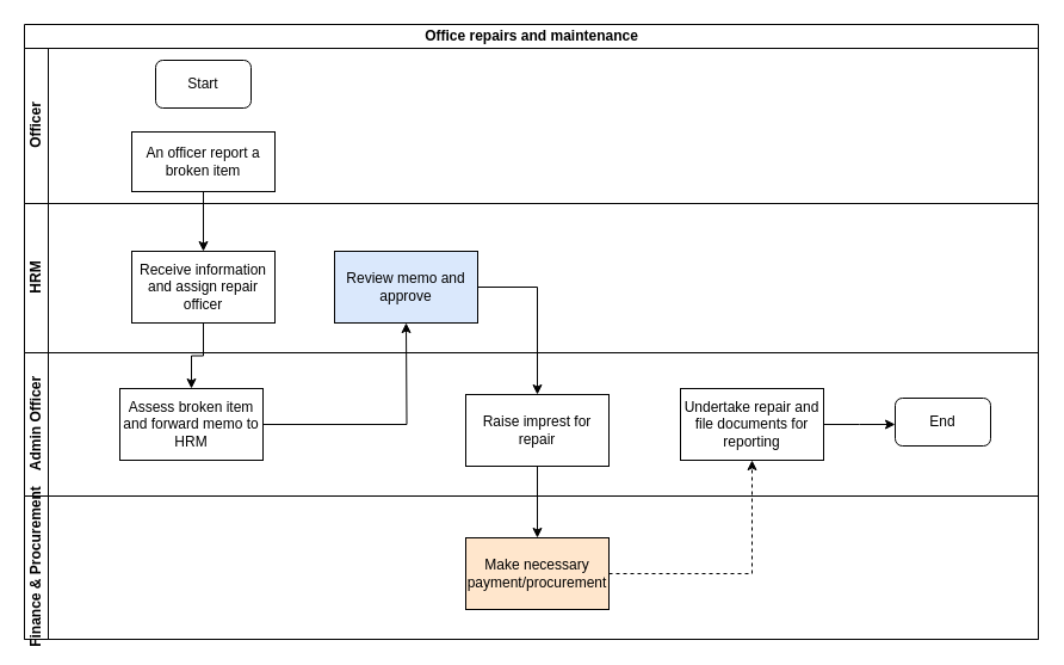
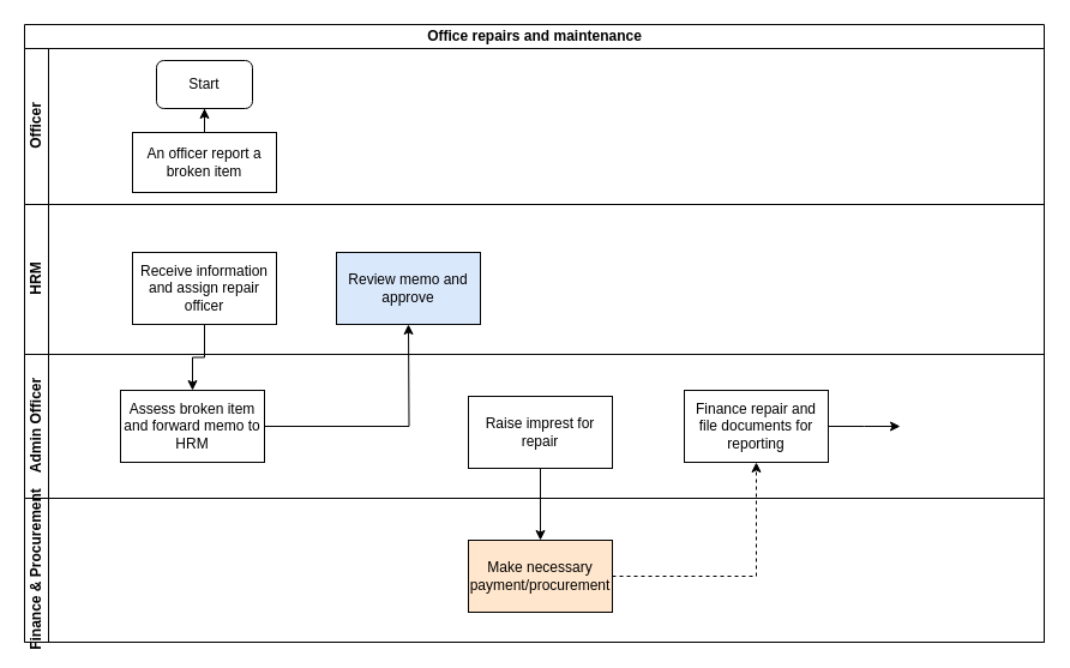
- <mxCell id="17" value="" style="edgeStyle=orthogonalEdgeStyle;rounded=0;orthogonalLoop=1;jettySize=auto;html=1;" edge="1" parent="2" source="5" target="8"><mxGeometry relative="1" as="geometry" /></mxCell>
+ <mxCell id="17" value="" style="edgeStyle=orthogonalEdgeStyle;rounded=0;orthogonalLoop=1;jettySize=auto;html=1;" edge="1" parent="2" source="5" target="4"><mxGeometry relative="1" as="geometry" /></mxCell>
- <mxCell id="20" value="" style="edgeStyle=orthogonalEdgeStyle;rounded=0;orthogonalLoop=1;jettySize=auto;html=1;exitX=1;exitY=0.5;exitDx=0;exitDy=0;" edge="1" parent="2" source="7" target="12"><mxGeometry relative="1" as="geometry"><mxPoint x="360" y="210" as="sourcePoint" /></mxGeometry></mxCell>
- <mxCell id="14" value="End" style="rounded=1;whiteSpace=wrap;html=1;" vertex="1" parent="9"><mxGeometry x="730" y="38" width="80" height="40" as="geometry" /></mxCell>
- <mxCell id="10" value="Undertake repair and file documents for reporting" style="whiteSpace=wrap;html=1;" vertex="1" parent="9"><mxGeometry x="550" y="30" width="120" height="60" as="geometry" /></mxCell>
+ <mxCell id="10" value="Finance repair and file documents for reporting" style="whiteSpace=wrap;html=1;" vertex="1" parent="9"><mxGeometry x="550" y="30" width="120" height="60" as="geometry" /></mxCell>
